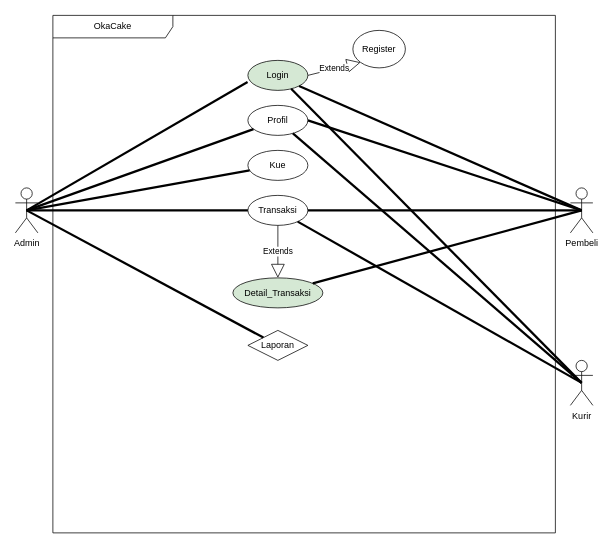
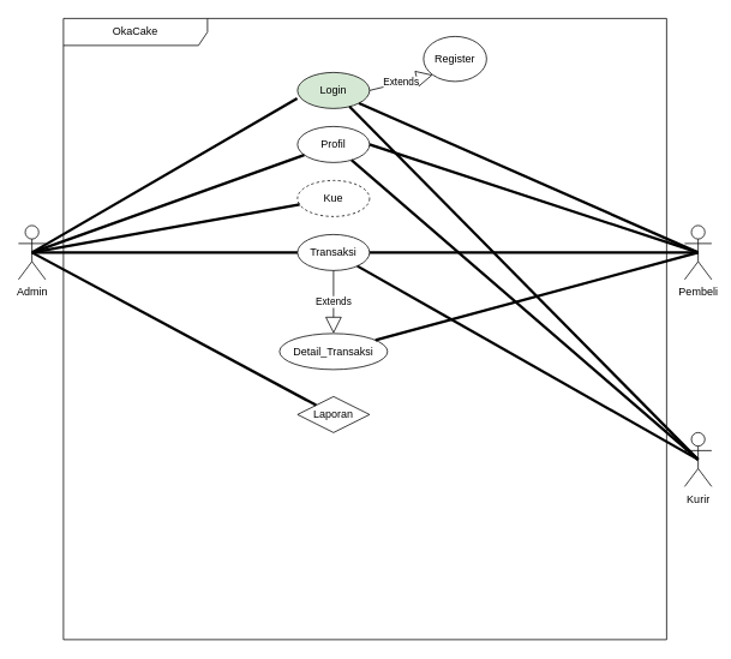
- <mxCell id="7" value="Kue" style="ellipse;whiteSpace=wrap;html=1;" vertex="1" parent="3"><mxGeometry x="260" y="180" width="80" height="40" as="geometry" /></mxCell>
+ <mxCell id="7" value="Kue" style="ellipse;whiteSpace=wrap;html=1;dashed=1;" vertex="1" parent="3"><mxGeometry x="260" y="180" width="80" height="40" as="geometry" /></mxCell>
- <mxCell id="9" value="Detail_Transaksi" style="ellipse;whiteSpace=wrap;html=1;fillColor=#d5e8d4;" vertex="1" parent="3"><mxGeometry x="240" y="350" width="120" height="40" as="geometry" /></mxCell>
+ <mxCell id="9" value="Detail_Transaksi" style="ellipse;whiteSpace=wrap;html=1;" vertex="1" parent="3"><mxGeometry x="240" y="350" width="120" height="40" as="geometry" /></mxCell>
